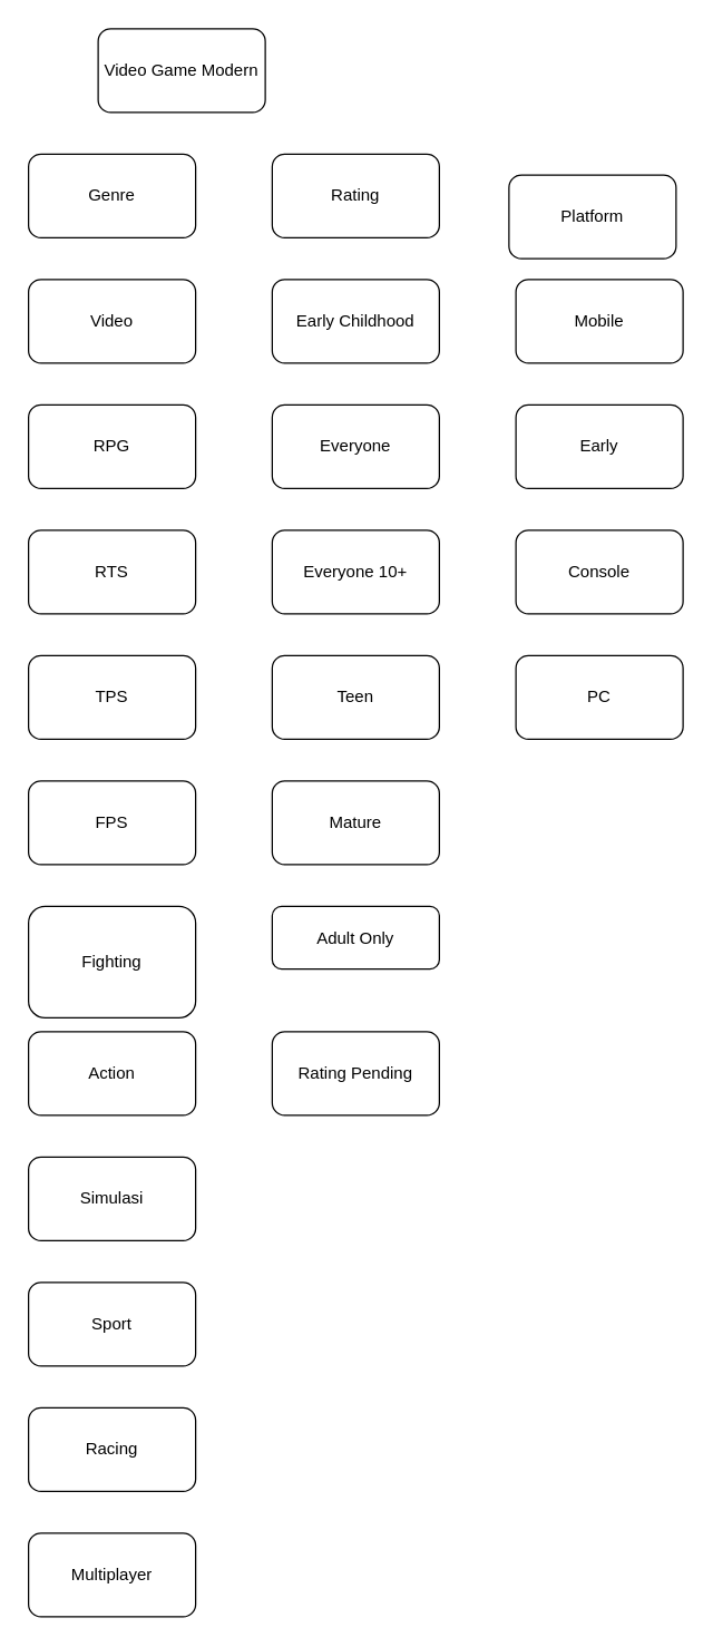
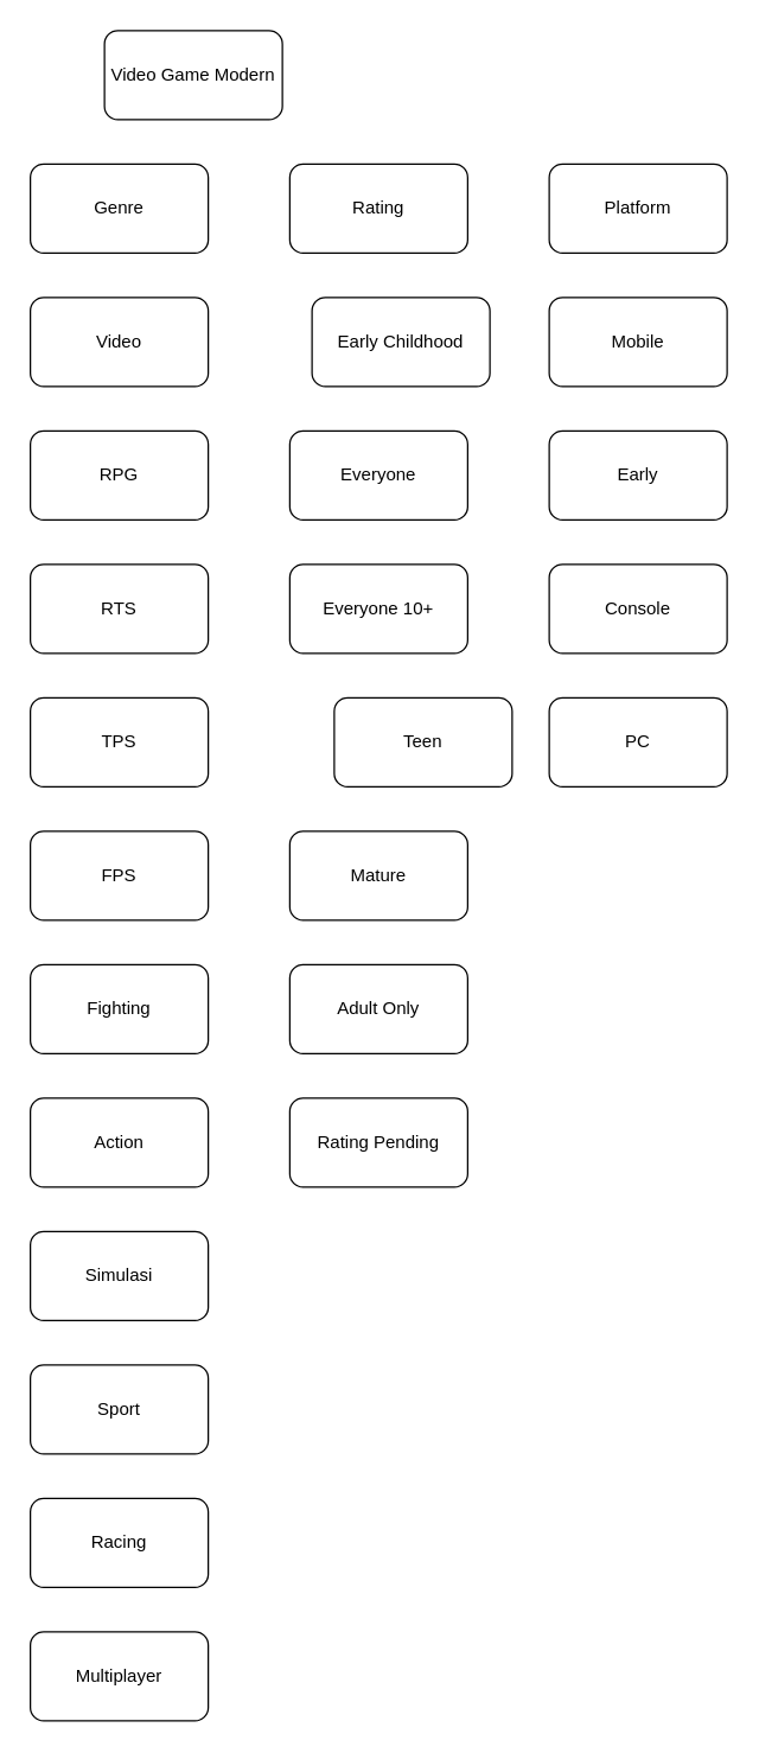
- <mxCell id="5" value="Platform" style="rounded=1;whiteSpace=wrap;html=1;" vertex="1" parent="1"><mxGeometry x="365" y="125" width="120" height="60" as="geometry" /></mxCell>
+ <mxCell id="5" value="Platform" style="rounded=1;whiteSpace=wrap;html=1;" vertex="1" parent="1"><mxGeometry x="370" y="110" width="120" height="60" as="geometry" /></mxCell>
- <mxCell id="21" value="Early Childhood" style="rounded=1;whiteSpace=wrap;html=1;" vertex="1" parent="1"><mxGeometry x="195" y="200" width="120" height="60" as="geometry" /></mxCell>
+ <mxCell id="21" value="Early Childhood" style="rounded=1;whiteSpace=wrap;html=1;" vertex="1" parent="1"><mxGeometry x="210" y="200" width="120" height="60" as="geometry" /></mxCell>
- <mxCell id="24" value="Teen" style="rounded=1;whiteSpace=wrap;html=1;" vertex="1" parent="1"><mxGeometry x="195" y="470" width="120" height="60" as="geometry" /></mxCell>
+ <mxCell id="24" value="Teen" style="rounded=1;whiteSpace=wrap;html=1;" vertex="1" parent="1"><mxGeometry x="225" y="470" width="120" height="60" as="geometry" /></mxCell>
- <mxCell id="26" value="Adult Only" style="rounded=1;whiteSpace=wrap;html=1;" vertex="1" parent="1"><mxGeometry x="195" y="650" width="120" height="45" as="geometry" /></mxCell>
+ <mxCell id="26" value="Adult Only" style="rounded=1;whiteSpace=wrap;html=1;" vertex="1" parent="1"><mxGeometry x="195" y="650" width="120" height="60" as="geometry" /></mxCell>
- <mxCell id="15" value="Fighting" style="rounded=1;whiteSpace=wrap;html=1;" vertex="1" parent="1"><mxGeometry x="20" y="650" width="120" height="80" as="geometry" /></mxCell>
+ <mxCell id="15" value="Fighting" style="rounded=1;whiteSpace=wrap;html=1;" vertex="1" parent="1"><mxGeometry x="20" y="650" width="120" height="60" as="geometry" /></mxCell>
